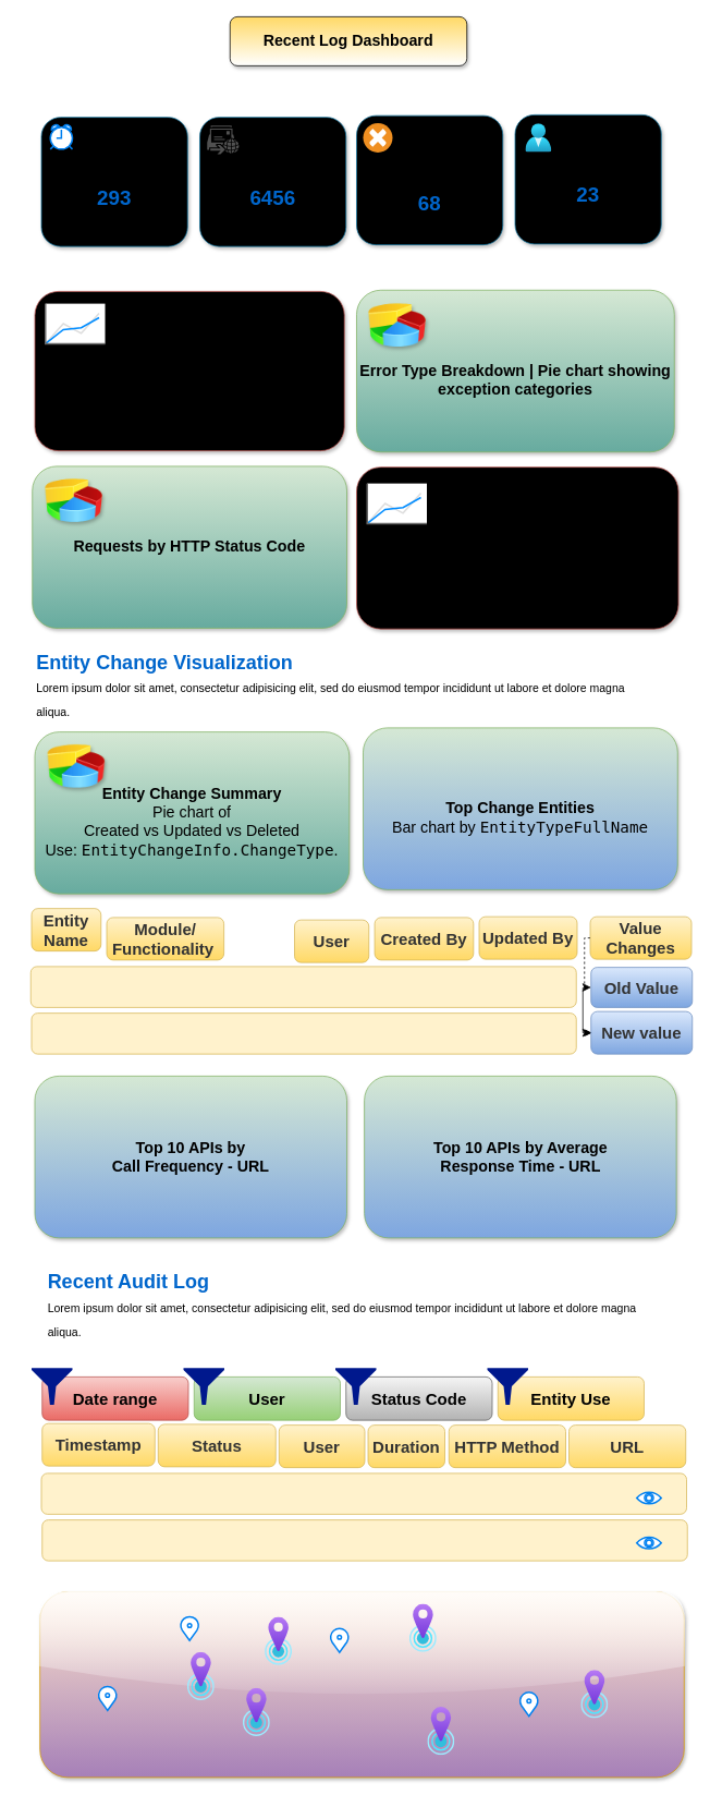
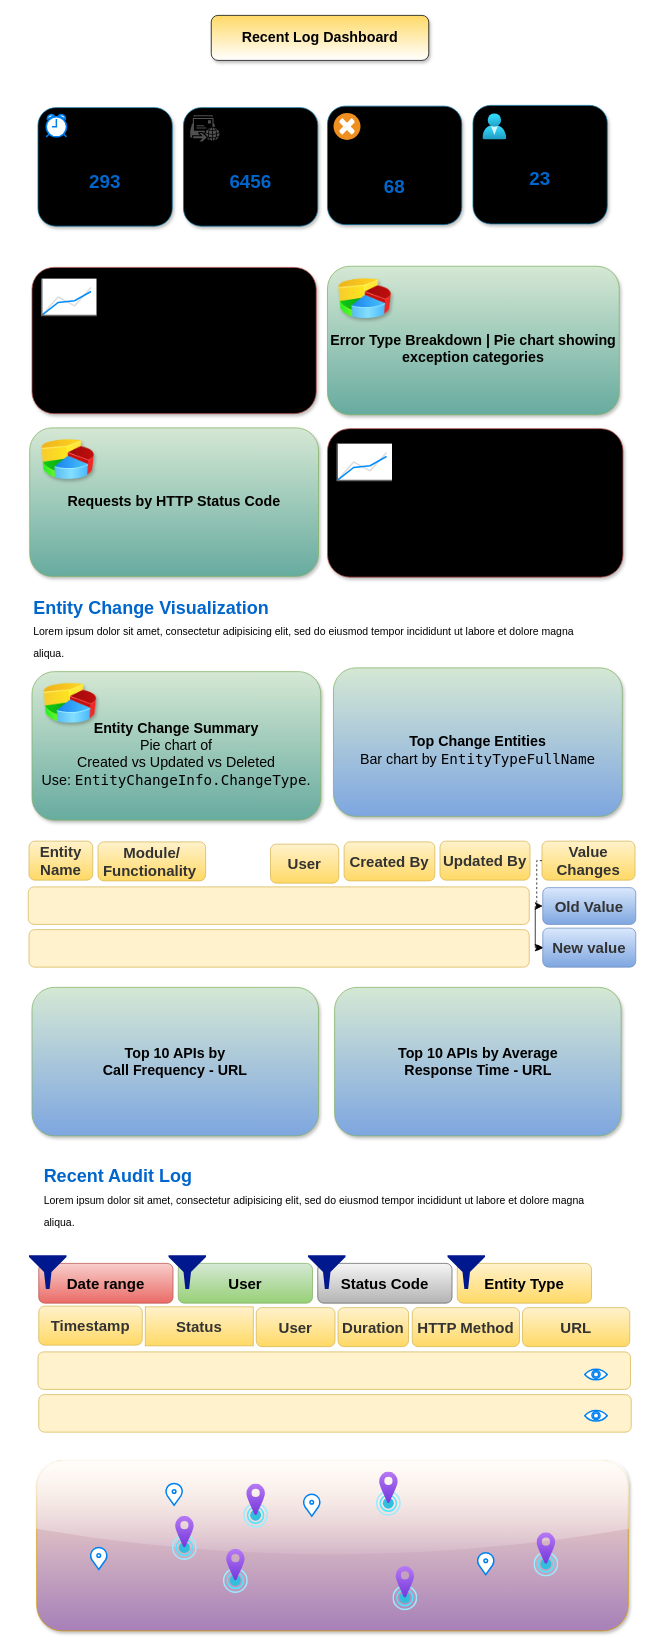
- <mxCell id="24" value="&lt;font style=&quot;font-size: 20px; color: rgb(51, 51, 51);&quot;&gt;&lt;b style=&quot;&quot;&gt;Entity Name&lt;/b&gt;&lt;/font&gt;" style="rounded=1;whiteSpace=wrap;html=1;fillColor=#fff2cc;gradientColor=#ffd966;strokeColor=#d6b656;" parent="1" vertex="1"><mxGeometry x="38" y="1111" width="85" height="52" as="geometry" /></mxCell>
+ <mxCell id="24" value="&lt;font style=&quot;font-size: 20px; color: rgb(51, 51, 51);&quot;&gt;&lt;b style=&quot;&quot;&gt;Entity Name&lt;/b&gt;&lt;/font&gt;" style="rounded=1;whiteSpace=wrap;html=1;fillColor=#fff2cc;gradientColor=#ffd966;strokeColor=#d6b656;" parent="1" vertex="1"><mxGeometry x="38" y="1121" width="85" height="52" as="geometry" /></mxCell>
- <mxCell id="41" value="&lt;font style=&quot;font-size: 20px;&quot;&gt;&lt;b&gt;Entity Use&lt;/b&gt;&lt;/font&gt;" style="rounded=1;whiteSpace=wrap;html=1;fillColor=#fff2cc;gradientColor=#ffd966;strokeColor=#d6b656;" parent="1" vertex="1"><mxGeometry x="609" y="1684" width="179" height="53" as="geometry" /></mxCell>
+ <mxCell id="41" value="&lt;font style=&quot;font-size: 20px;&quot;&gt;&lt;b&gt;Entity Type&lt;/b&gt;&lt;/font&gt;" style="rounded=1;whiteSpace=wrap;html=1;fillColor=#fff2cc;gradientColor=#ffd966;strokeColor=#d6b656;" parent="1" vertex="1"><mxGeometry x="609" y="1684" width="179" height="53" as="geometry" /></mxCell>
- <mxCell id="44" value="&lt;font style=&quot;font-size: 20px; color: rgb(51, 51, 51);&quot;&gt;&lt;b style=&quot;&quot;&gt;Status&lt;/b&gt;&lt;/font&gt;" style="rounded=1;whiteSpace=wrap;html=1;fillColor=#fff2cc;gradientColor=#ffd966;strokeColor=#d6b656;" parent="1" vertex="1"><mxGeometry x="193" y="1742" width="144" height="52" as="geometry" /></mxCell>
+ <mxCell id="44" value="&lt;font style=&quot;font-size: 20px; color: rgb(51, 51, 51);&quot;&gt;&lt;b style=&quot;&quot;&gt;Status&lt;/b&gt;&lt;/font&gt;" style="whiteSpace=wrap;html=1;fillColor=#fff2cc;gradientColor=#ffd966;strokeColor=#d6b656;rounded=0;" parent="1" vertex="1"><mxGeometry x="193" y="1742" width="144" height="52" as="geometry" /></mxCell>
